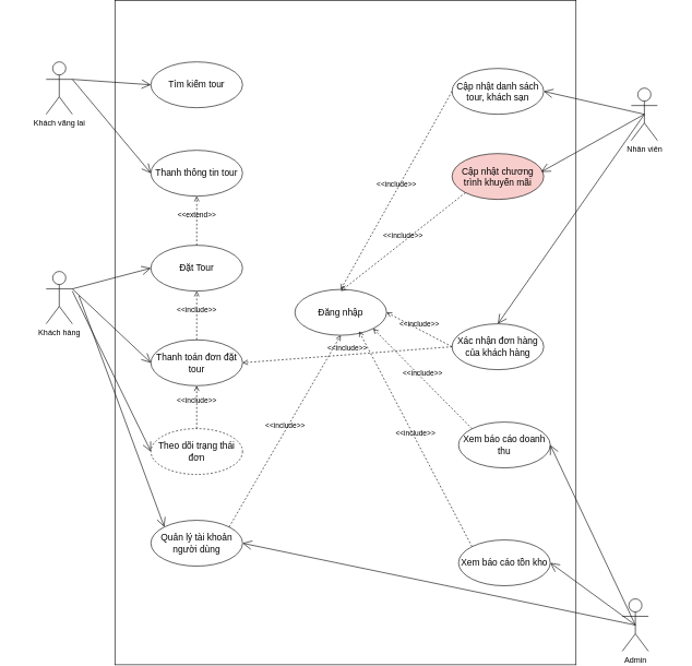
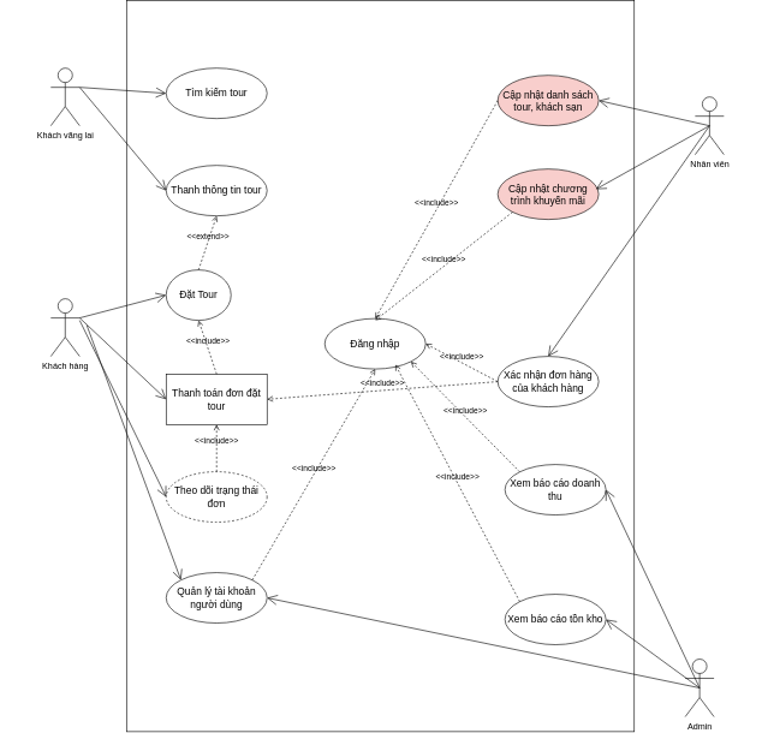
- <mxCell id="23" value="&lt;font style=&quot;font-size: 14px;&quot;&gt;Cập nhật danh sách tour, khách sạn&lt;/font&gt;" style="ellipse;whiteSpace=wrap;html=1;" vertex="1" parent="1"><mxGeometry x="690" y="30" width="140" height="70" as="geometry" /></mxCell>
+ <mxCell id="23" value="&lt;font style=&quot;font-size: 14px;&quot;&gt;Cập nhật danh sách tour, khách sạn&lt;/font&gt;" style="ellipse;whiteSpace=wrap;html=1;fillColor=#f8cecc;" vertex="1" parent="1"><mxGeometry x="690" y="30" width="140" height="70" as="geometry" /></mxCell>
- <mxCell id="7" value="&lt;span style=&quot;font-size: 14px;&quot;&gt;Đặt Tour&lt;/span&gt;" style="ellipse;whiteSpace=wrap;html=1;" vertex="1" parent="1"><mxGeometry x="230" y="300" width="140" height="70" as="geometry" /></mxCell>
+ <mxCell id="7" value="&lt;span style=&quot;font-size: 14px;&quot;&gt;Đặt Tour&lt;/span&gt;" style="ellipse;whiteSpace=wrap;html=1;" vertex="1" parent="1"><mxGeometry x="230" y="300" width="90" height="70" as="geometry" /></mxCell>
- <mxCell id="8" value="&lt;span style=&quot;font-size: 14px;&quot;&gt;Thanh toán đơn đặt tour&lt;/span&gt;" style="ellipse;whiteSpace=wrap;html=1;" vertex="1" parent="1"><mxGeometry x="230" y="444.5" width="140" height="70" as="geometry" /></mxCell>
+ <mxCell id="8" value="&lt;span style=&quot;font-size: 14px;&quot;&gt;Thanh toán đơn đặt tour&lt;/span&gt;" style="whiteSpace=wrap;html=1;rounded=0;" vertex="1" parent="1"><mxGeometry x="230" y="444.5" width="140" height="70" as="geometry" /></mxCell>
